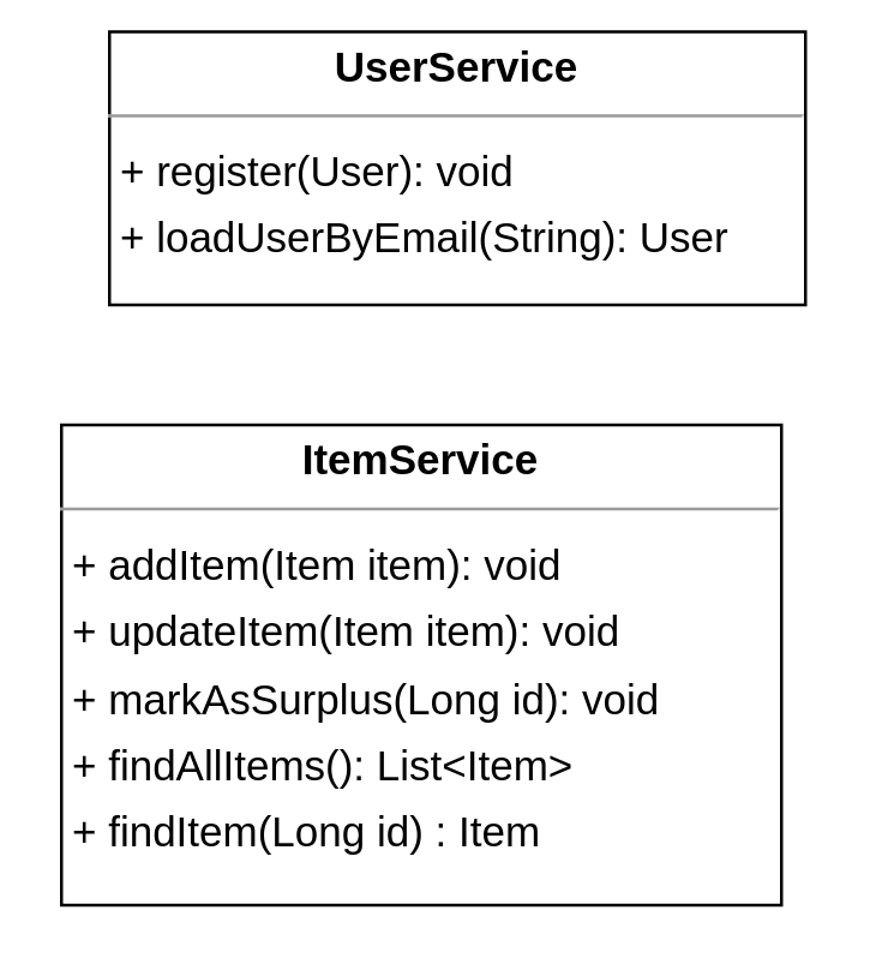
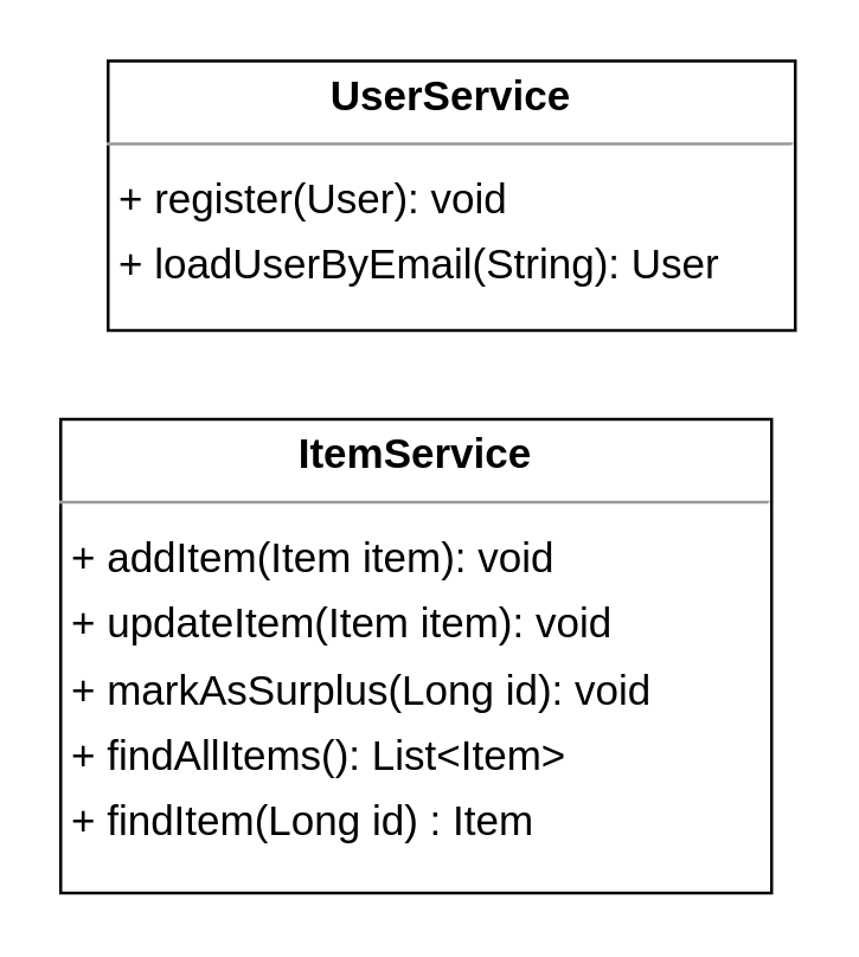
- <mxCell id="2" value="&lt;p style=&quot;margin:0px;margin-top:4px;text-align:center;&quot;&gt;&lt;b&gt;UserService&lt;/b&gt;&lt;/p&gt;&lt;hr size=&quot;1&quot;/&gt;&lt;p style=&quot;margin:0 0 0 4px;line-height:1.6;&quot;&gt;+ register(User): void&lt;br/&gt;+ loadUserByEmail(String): User&lt;/p&gt;" style="verticalAlign=top;align=left;overflow=fill;fontSize=14;fontFamily=Helvetica;html=1;rounded=0;shadow=0;comic=0;labelBackgroundColor=none;strokeWidth=1;" parent="1" vertex="1"><mxGeometry x="36" y="10" width="232" height="91" as="geometry" /></mxCell>
+ <mxCell id="2" value="&lt;p style=&quot;margin:0px;margin-top:4px;text-align:center;&quot;&gt;&lt;b&gt;UserService&lt;/b&gt;&lt;/p&gt;&lt;hr size=&quot;1&quot;/&gt;&lt;p style=&quot;margin:0 0 0 4px;line-height:1.6;&quot;&gt;+ register(User): void&lt;br/&gt;+ loadUserByEmail(String): User&lt;/p&gt;" style="verticalAlign=top;align=left;overflow=fill;fontSize=14;fontFamily=Helvetica;html=1;rounded=0;shadow=0;comic=0;labelBackgroundColor=none;strokeWidth=1;" parent="1" vertex="1"><mxGeometry x="36" y="20" width="232" height="91" as="geometry" /></mxCell>
